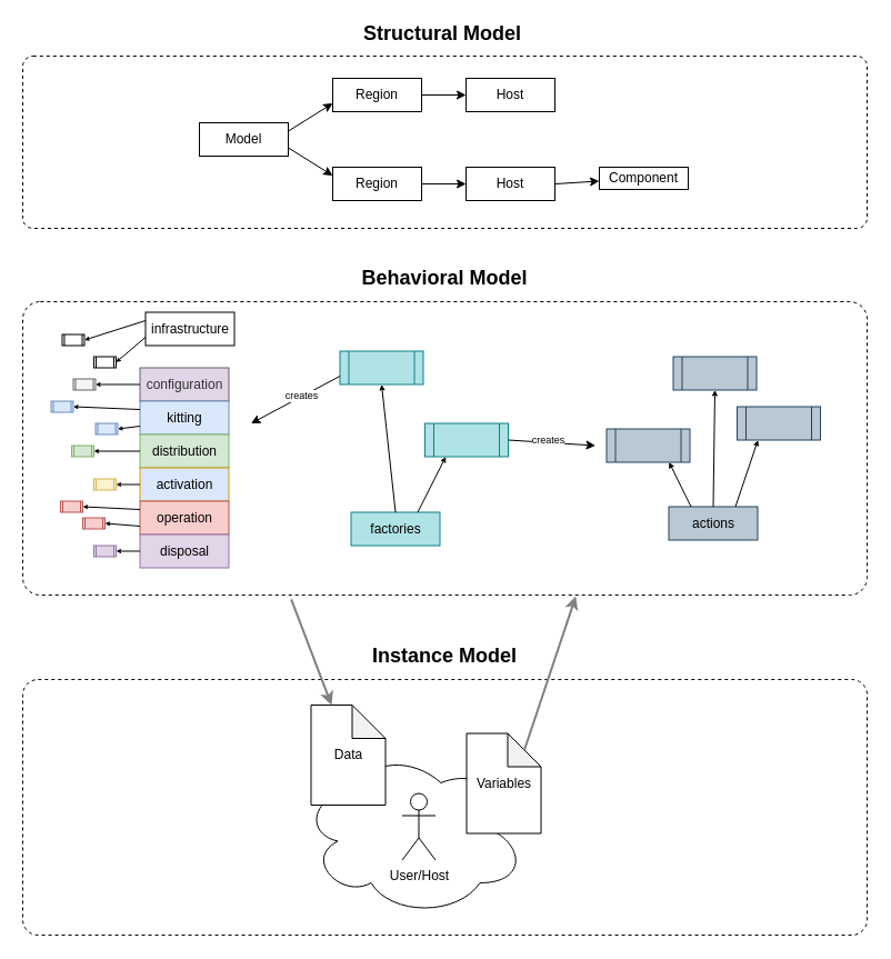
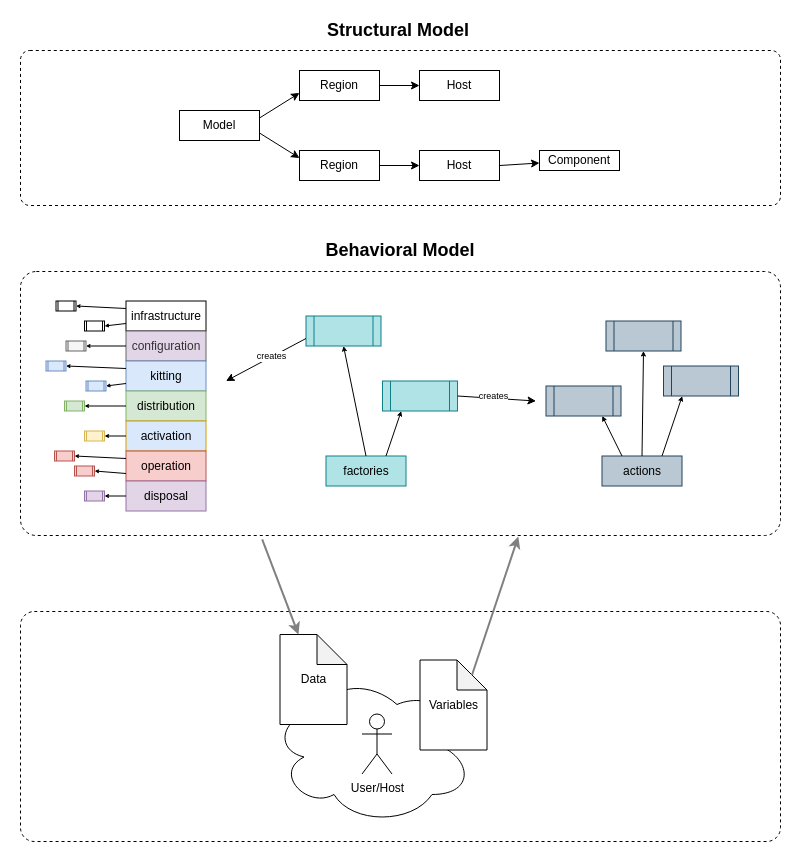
- <mxCell id="20" value="infrastructure" style="rounded=0;whiteSpace=wrap;html=1;" vertex="1" parent="1"><mxGeometry x="130.5" y="280.5" width="80" height="30" as="geometry" /></mxCell>
+ <mxCell id="20" value="infrastructure" style="rounded=0;whiteSpace=wrap;html=1;" vertex="1" parent="1"><mxGeometry x="125.5" y="300.5" width="80" height="30" as="geometry" /></mxCell>
- <mxCell id="54" value="factories" style="rounded=0;whiteSpace=wrap;html=1;fillColor=#b0e3e6;strokeColor=#0e8088;" vertex="1" parent="1"><mxGeometry x="315.5" y="460.5" width="80" height="30" as="geometry" /></mxCell>
+ <mxCell id="54" value="factories" style="rounded=0;whiteSpace=wrap;html=1;fillColor=#b0e3e6;strokeColor=#0e8088;" vertex="1" parent="1"><mxGeometry x="325.5" y="455.5" width="80" height="30" as="geometry" /></mxCell>
- <mxCell id="66" value="&lt;span style=&quot;font-size: 18px&quot;&gt;&lt;b&gt;Instance Model&lt;/b&gt;&lt;/span&gt;" style="text;html=1;strokeColor=none;fillColor=none;align=center;verticalAlign=middle;whiteSpace=wrap;rounded=0;dashed=1;fontFamily=Helvetica;fontSize=9;fontColor=#000000;" vertex="1" parent="1"><mxGeometry x="320" y="580" width="160" height="20" as="geometry" /></mxCell>
